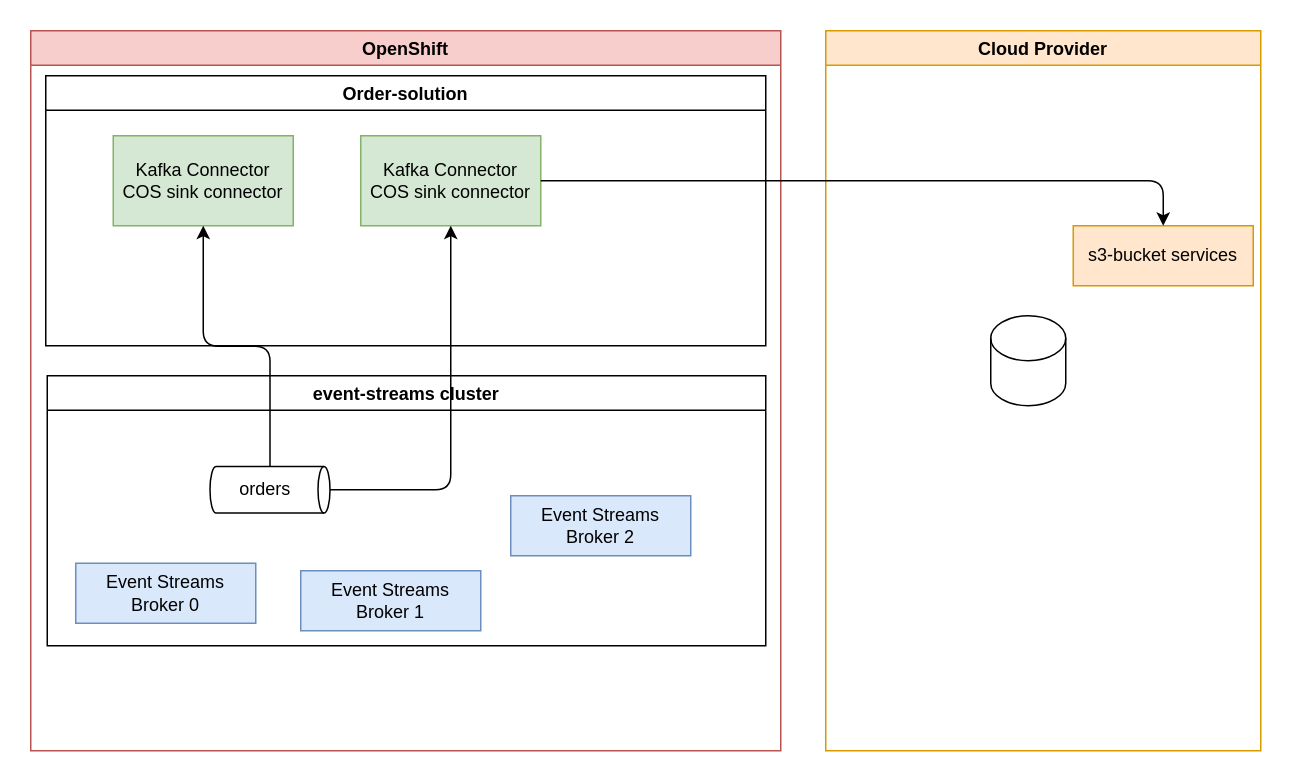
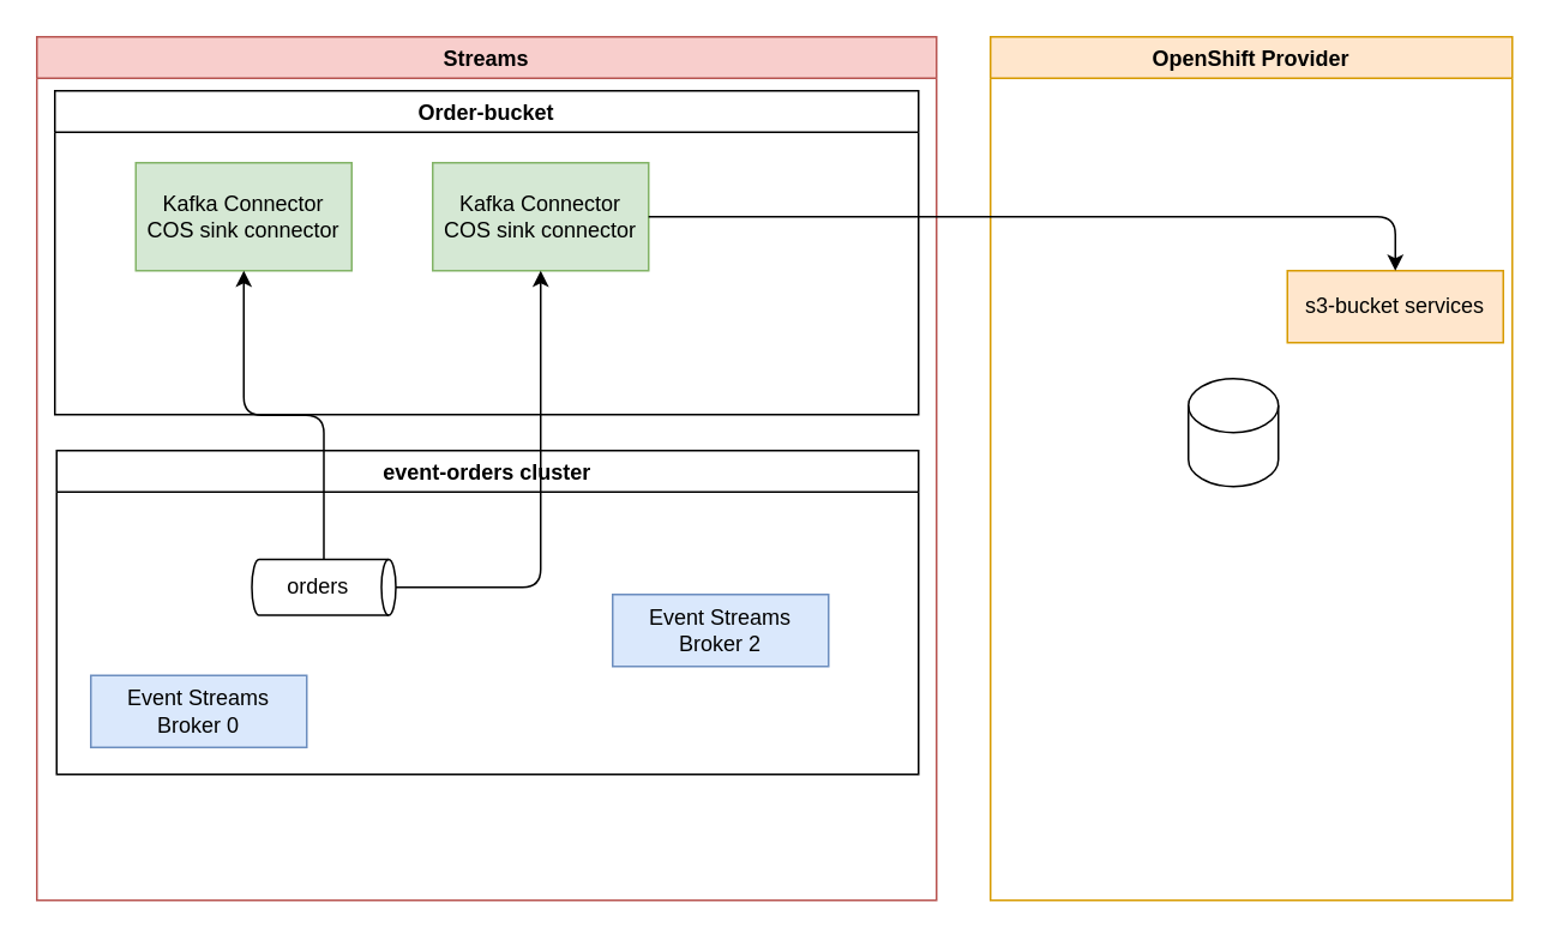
- <mxCell id="2" value="OpenShift" style="swimlane;fillColor=#f8cecc;strokeColor=#b85450;" parent="1" vertex="1"><mxGeometry x="20" y="20" width="500" height="480" as="geometry" /></mxCell>
+ <mxCell id="2" value="Streams" style="swimlane;fillColor=#f8cecc;strokeColor=#b85450;" parent="1" vertex="1"><mxGeometry x="20" y="20" width="500" height="480" as="geometry" /></mxCell>
- <mxCell id="13" value="Cloud Provider" style="swimlane;fillColor=#ffe6cc;strokeColor=#d79b00;" parent="1" vertex="1"><mxGeometry x="550" y="20" width="290" height="480" as="geometry" /></mxCell>
+ <mxCell id="13" value="OpenShift Provider" style="swimlane;fillColor=#ffe6cc;strokeColor=#d79b00;" parent="1" vertex="1"><mxGeometry x="550" y="20" width="290" height="480" as="geometry" /></mxCell>
- <mxCell id="3" value="Order-solution" style="swimlane;" parent="2" vertex="1"><mxGeometry x="10" y="30" width="480" height="180" as="geometry" /></mxCell>
+ <mxCell id="3" value="Order-bucket" style="swimlane;" parent="2" vertex="1"><mxGeometry x="10" y="30" width="480" height="180" as="geometry" /></mxCell>
- <mxCell id="6" value="event-streams cluster" style="swimlane;verticalAlign=middle;textDirection=ltr;horizontal=1;" parent="2" vertex="1"><mxGeometry x="11" y="230" width="479" height="180" as="geometry"><mxRectangle x="11" y="320" width="160" height="23" as="alternateBounds" /></mxGeometry></mxCell>
+ <mxCell id="6" value="event-orders cluster" style="swimlane;verticalAlign=middle;textDirection=ltr;horizontal=1;" parent="2" vertex="1"><mxGeometry x="11" y="230" width="479" height="180" as="geometry"><mxRectangle x="11" y="320" width="160" height="23" as="alternateBounds" /></mxGeometry></mxCell>
- <mxCell id="8" value="Event Streams&lt;br&gt;Broker 1" style="rounded=0;whiteSpace=wrap;html=1;fillColor=#dae8fc;strokeColor=#6c8ebf;" parent="6" vertex="1"><mxGeometry x="169" y="130" width="120" height="40" as="geometry" /></mxCell>
